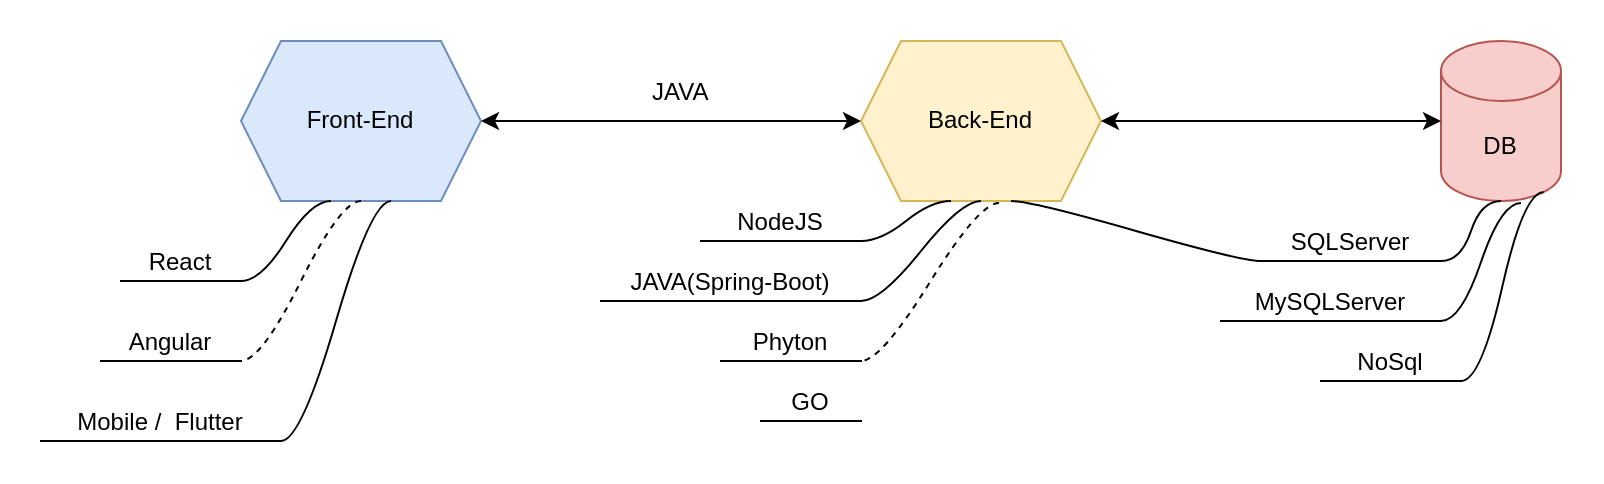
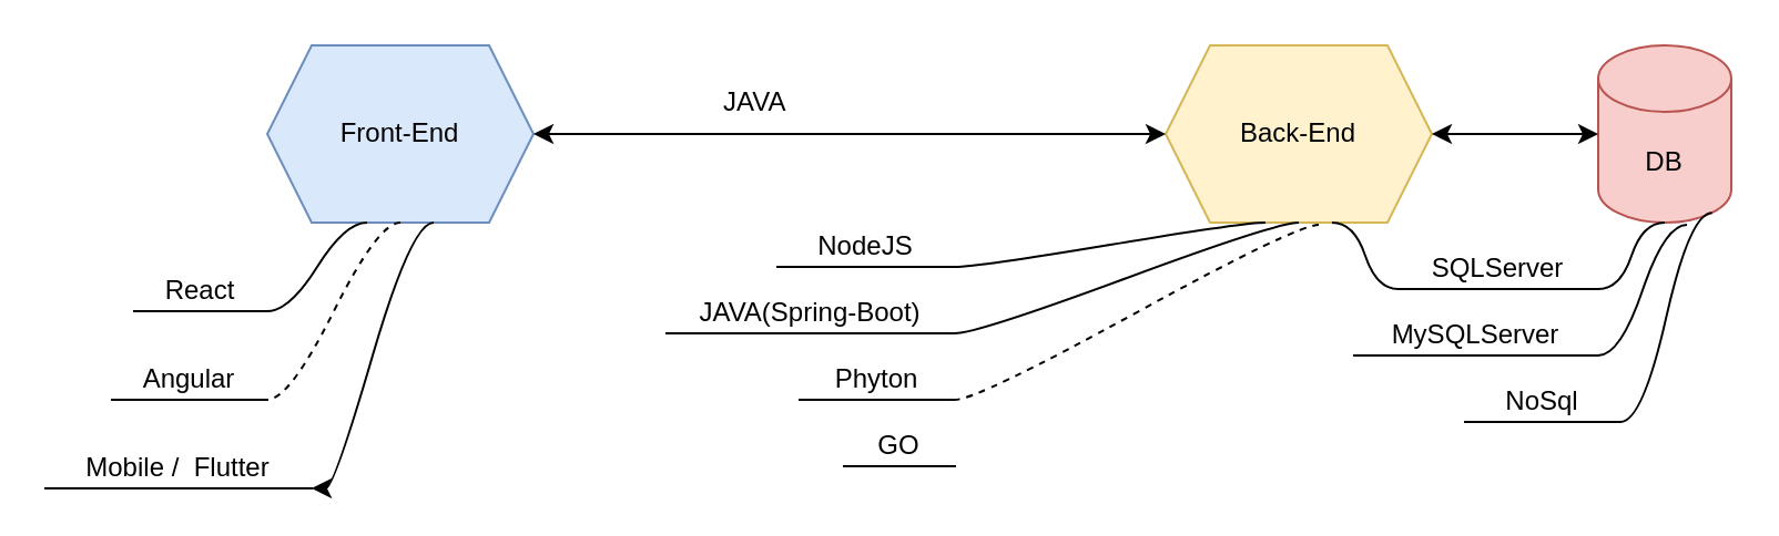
- <mxCell id="7" value="Back-End" style="shape=hexagon;perimeter=hexagonPerimeter2;whiteSpace=wrap;html=1;fixedSize=1;fillColor=#fff2cc;strokeColor=#d6b656;" vertex="1" parent="1"><mxGeometry x="430" y="20" width="120" height="80" as="geometry" /></mxCell>
+ <mxCell id="7" value="Back-End" style="shape=hexagon;perimeter=hexagonPerimeter2;whiteSpace=wrap;html=1;fixedSize=1;fillColor=#fff2cc;strokeColor=#d6b656;" vertex="1" parent="1"><mxGeometry x="525" y="20" width="120" height="80" as="geometry" /></mxCell>
- <mxCell id="27" value="" style="edgeStyle=entityRelationEdgeStyle;startArrow=none;endArrow=none;segment=10;curved=1;exitX=0.625;exitY=1;exitDx=0;exitDy=0;" edge="1" target="26" parent="1" source="2"><mxGeometry relative="1" as="geometry"><mxPoint x="195" y="110" as="sourcePoint" /></mxGeometry></mxCell>
+ <mxCell id="27" value="" style="edgeStyle=entityRelationEdgeStyle;startArrow=none;endArrow=classic;segment=10;curved=1;exitX=0.625;exitY=1;exitDx=0;exitDy=0;" edge="1" target="26" parent="1" source="2"><mxGeometry relative="1" as="geometry"><mxPoint x="195" y="110" as="sourcePoint" /></mxGeometry></mxCell>
